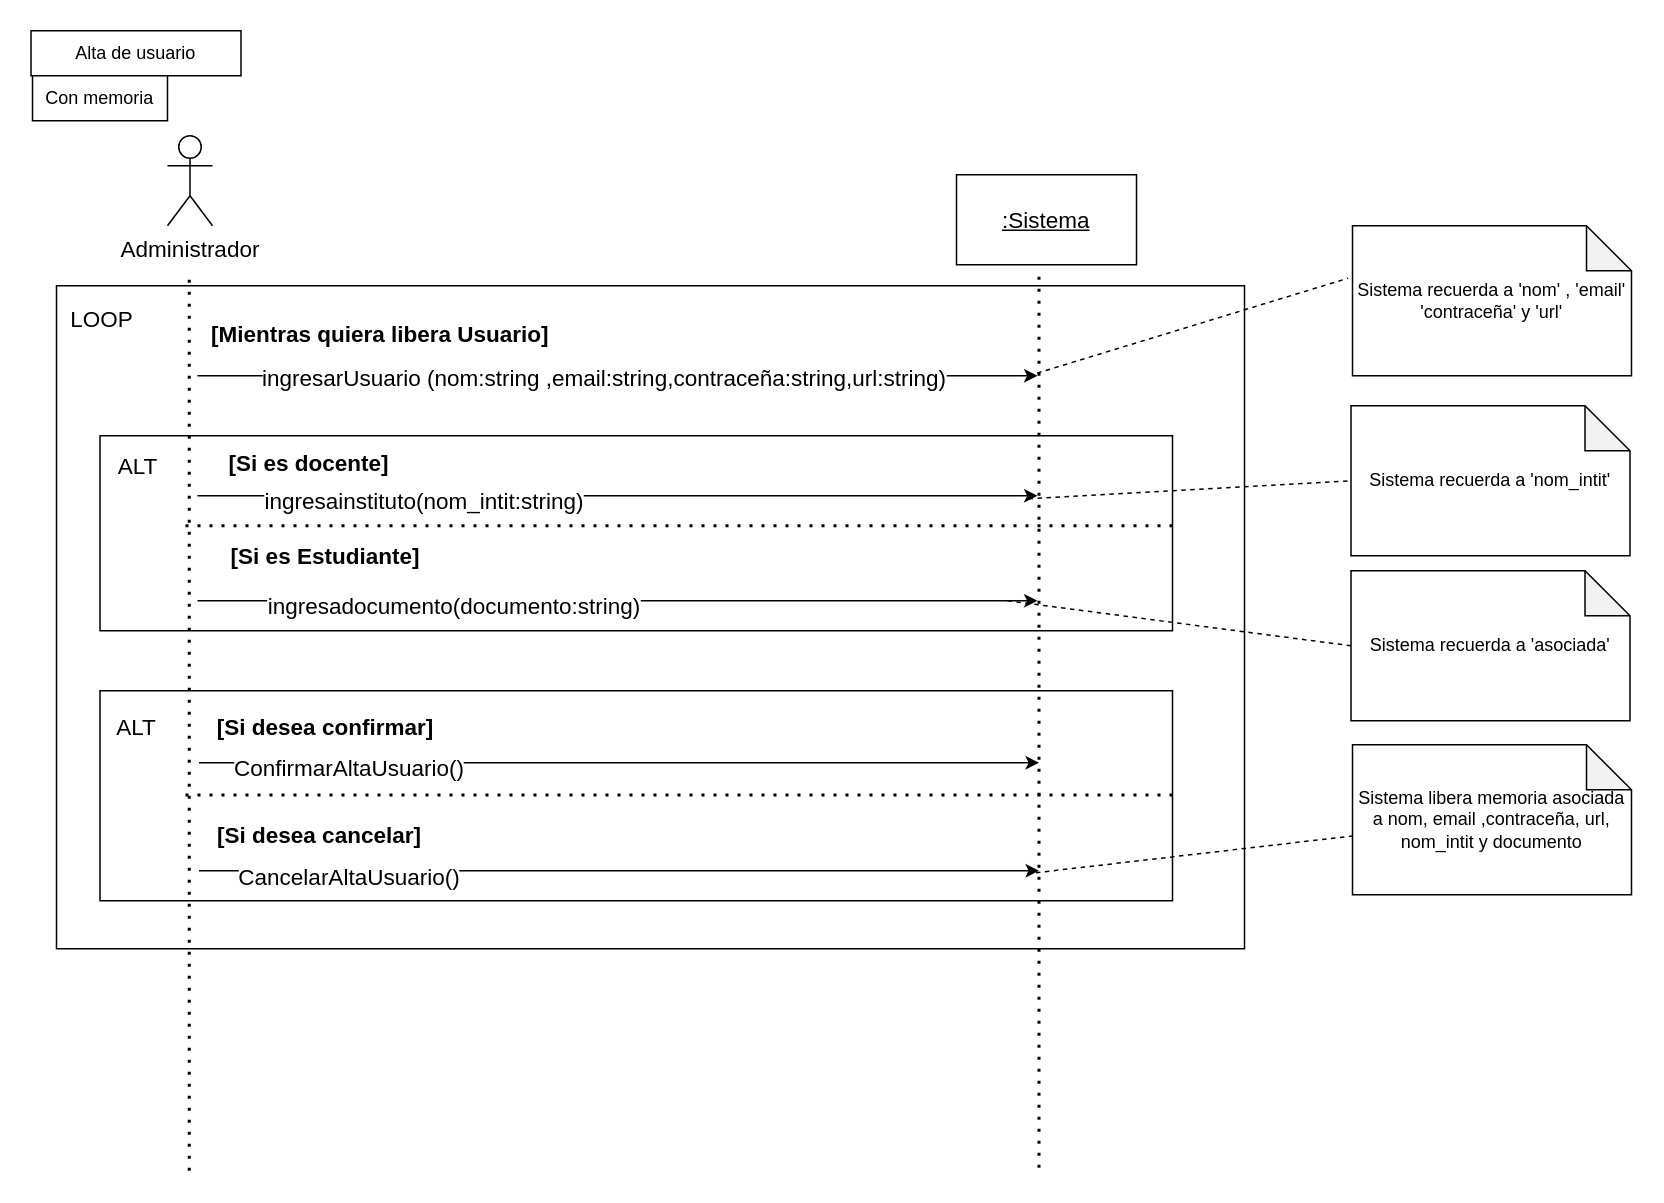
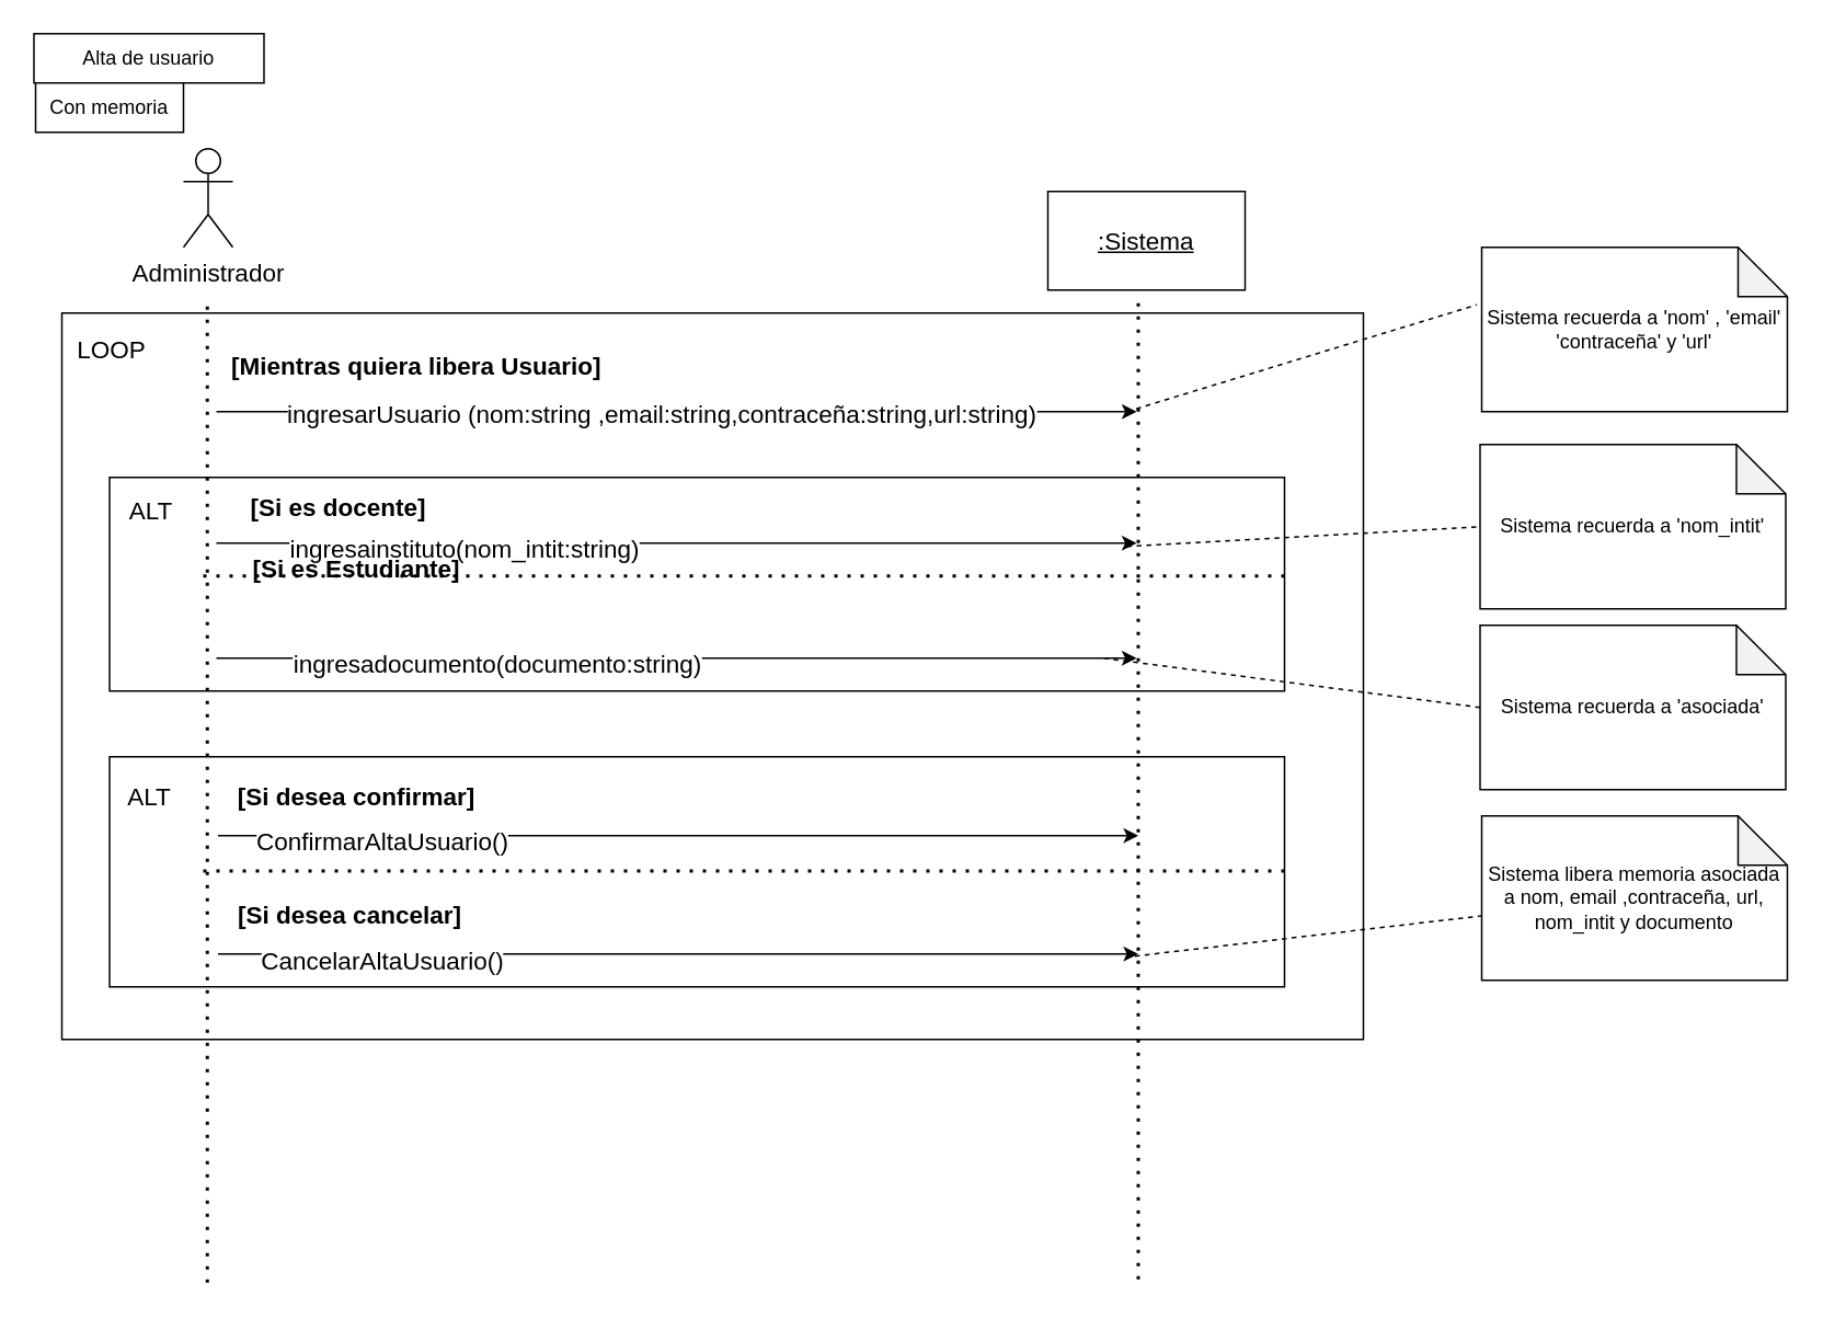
- <mxCell id="32" value="&lt;b&gt;[Si es Estudiante]&lt;/b&gt;" style="text;html=1;align=center;verticalAlign=middle;resizable=0;points=[];autosize=1;fontSize=15;" parent="1" vertex="1"><mxGeometry x="146" y="360" width="140" height="20" as="geometry" /></mxCell>
+ <mxCell id="32" value="&lt;b&gt;[Si es Estudiante]&lt;/b&gt;" style="text;html=1;align=center;verticalAlign=middle;resizable=0;points=[];autosize=1;fontSize=15;" parent="1" vertex="1"><mxGeometry x="146" y="335" width="140" height="20" as="geometry" /></mxCell>
